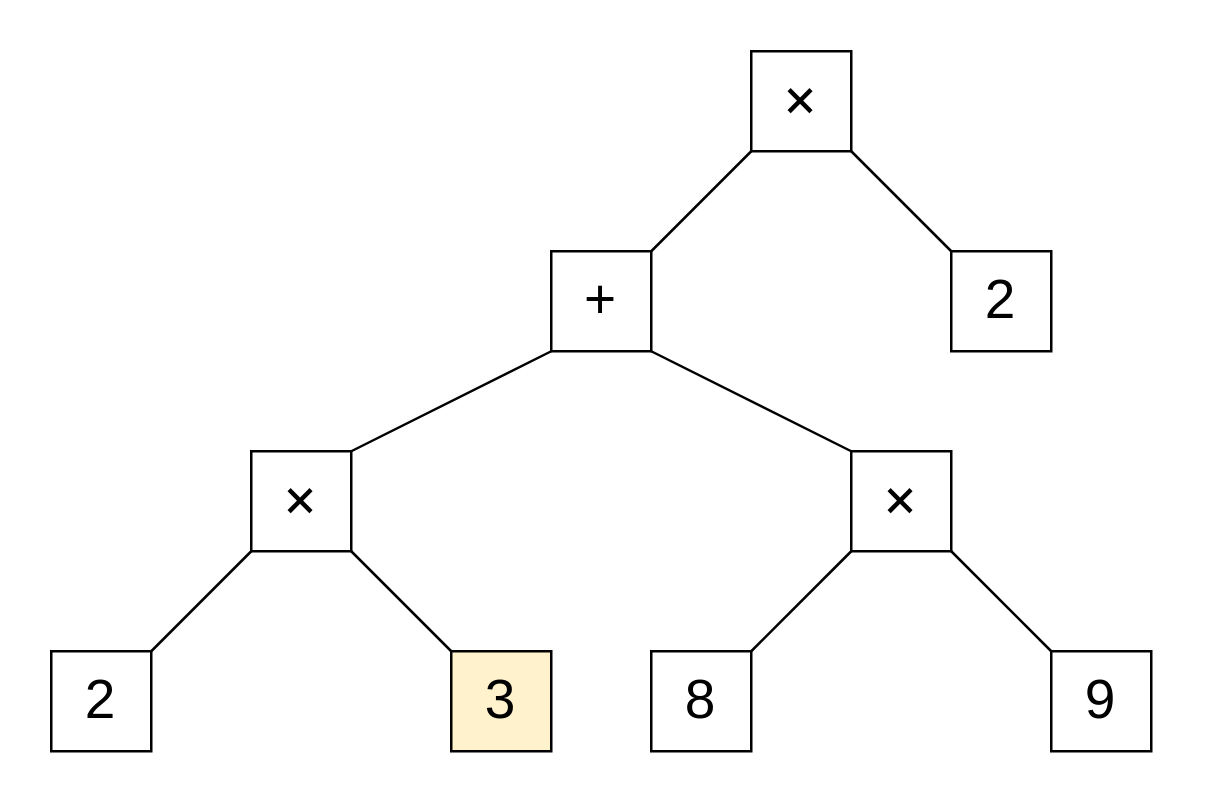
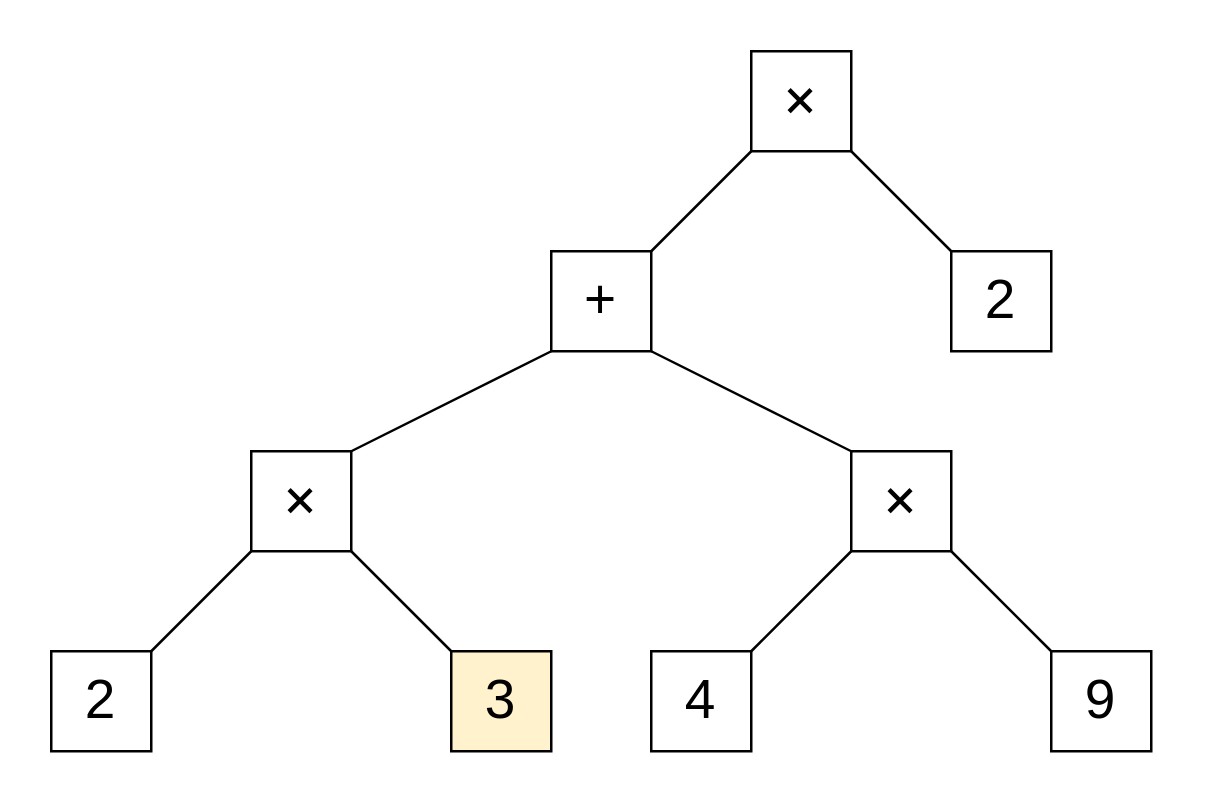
- <mxCell id="8" value="&lt;div&gt;8&lt;/div&gt;" style="rounded=0;whiteSpace=wrap;html=1;fontSize=22;" vertex="1" parent="1"><mxGeometry x="260" y="260" width="40" height="40" as="geometry" /></mxCell>
+ <mxCell id="8" value="&lt;div&gt;4&lt;/div&gt;" style="rounded=0;whiteSpace=wrap;html=1;fontSize=22;" vertex="1" parent="1"><mxGeometry x="260" y="260" width="40" height="40" as="geometry" /></mxCell>
